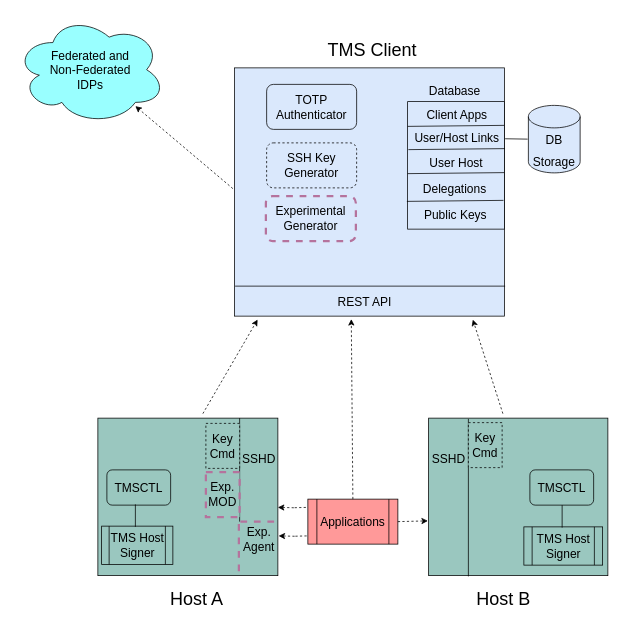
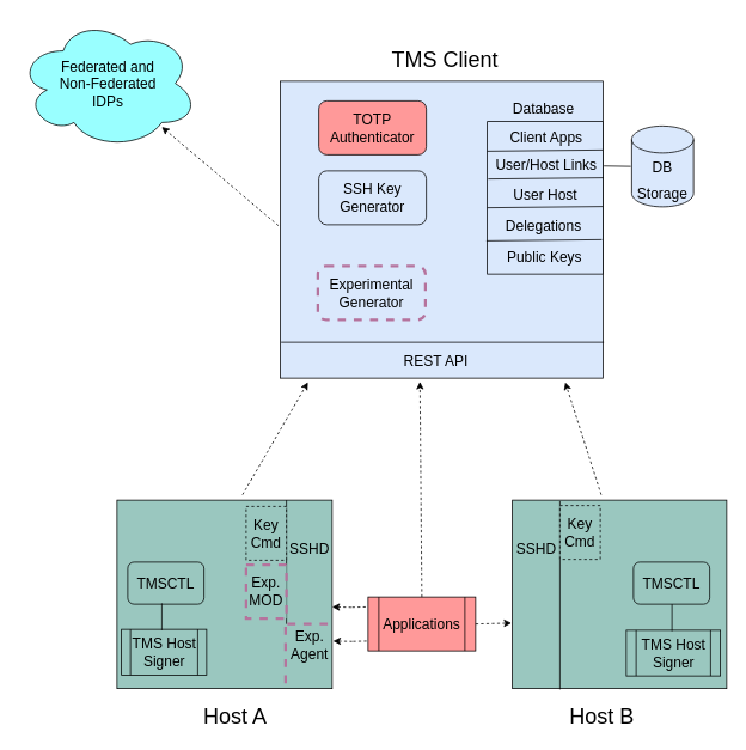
- <mxCell id="22" value="TOTP Authenticator" style="rounded=1;whiteSpace=wrap;html=1;fontSize=16;fillColor=#DAE8FC;" parent="1" vertex="1"><mxGeometry x="355" y="112" width="120" height="60" as="geometry" /></mxCell>
+ <mxCell id="22" value="TOTP Authenticator" style="rounded=1;whiteSpace=wrap;html=1;fontSize=16;fillColor=#ff9999;" parent="1" vertex="1"><mxGeometry x="355" y="112" width="120" height="60" as="geometry" /></mxCell>
- <mxCell id="23" value="SSH Key Generator" style="rounded=1;whiteSpace=wrap;html=1;fontSize=16;fillColor=#DAE8FC;dashed=1;" parent="1" vertex="1"><mxGeometry x="355" y="190" width="120" height="60" as="geometry" /></mxCell>
+ <mxCell id="23" value="SSH Key Generator" style="rounded=1;whiteSpace=wrap;html=1;fontSize=16;fillColor=#DAE8FC;" parent="1" vertex="1"><mxGeometry x="355" y="190" width="120" height="60" as="geometry" /></mxCell>
- <mxCell id="24" value="Experimental Generator" style="rounded=1;whiteSpace=wrap;html=1;fontSize=16;fillColor=#DAE8FC;dashed=1;strokeColor=#B5739D;strokeWidth=3;" parent="1" vertex="1"><mxGeometry x="354" y="261" width="120" height="60" as="geometry" /></mxCell>
+ <mxCell id="24" value="Experimental Generator" style="rounded=1;whiteSpace=wrap;html=1;fontSize=16;fillColor=#DAE8FC;dashed=1;strokeColor=#B5739D;strokeWidth=3;" parent="1" vertex="1"><mxGeometry x="354" y="296" width="120" height="60" as="geometry" /></mxCell>
